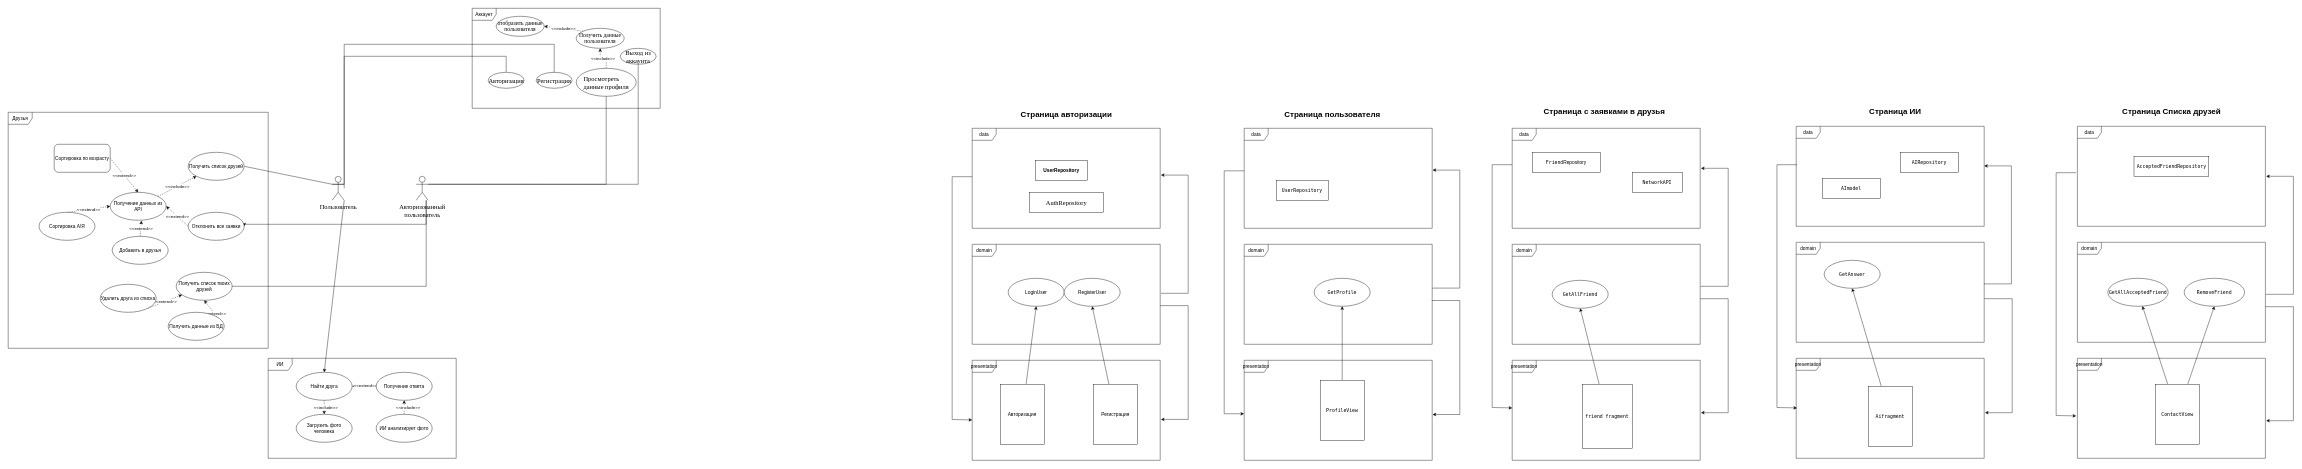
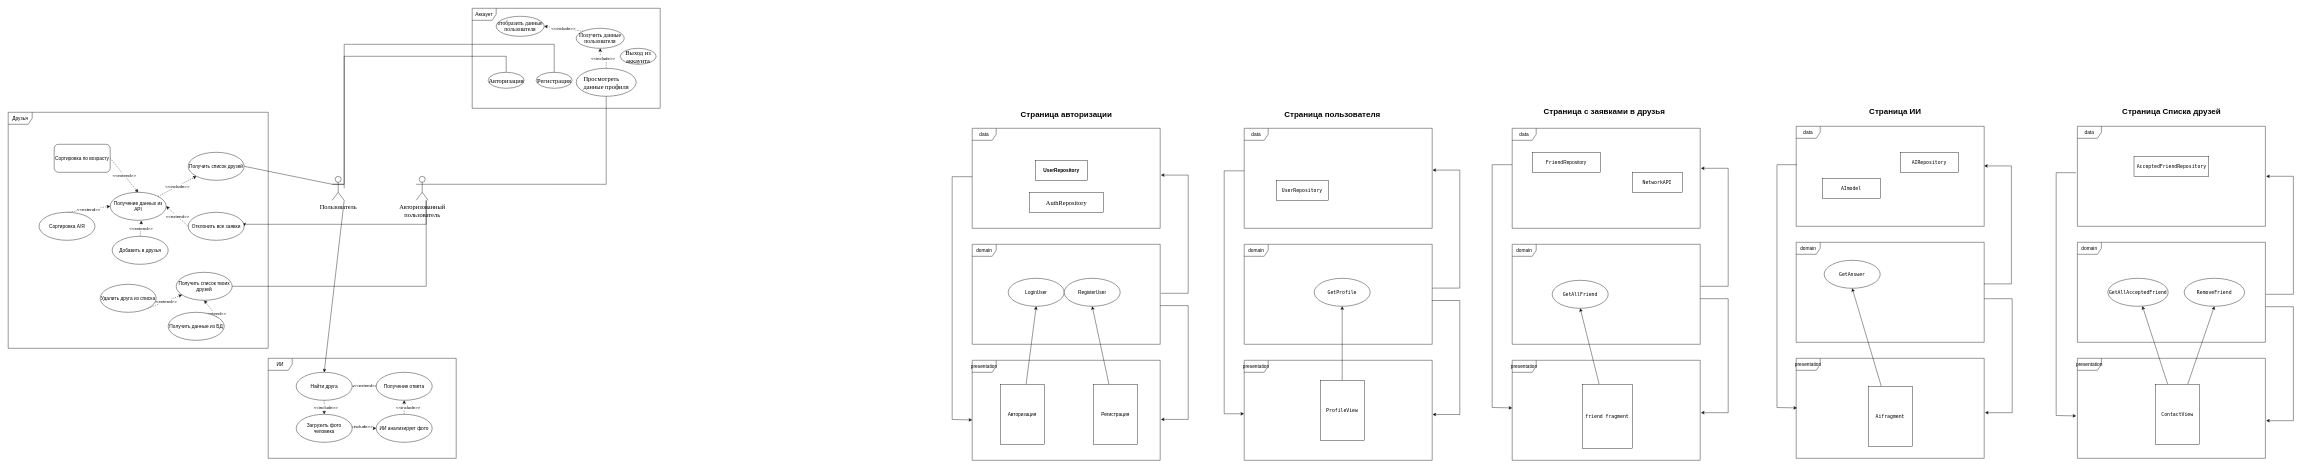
- <mxCell id="7" style="edgeStyle=orthogonalEdgeStyle;rounded=0;orthogonalLoop=1;jettySize=auto;html=1;exitX=1;exitY=0.333;exitDx=0;exitDy=0;exitPerimeter=0;entryX=0.5;entryY=1;entryDx=0;entryDy=0;endArrow=none;endFill=0;" parent="1" source="11" target="17" edge="1"><mxGeometry relative="1" as="geometry" /></mxCell>
+ <mxCell id="104" style="edgeStyle=orthogonalEdgeStyle;rounded=0;orthogonalLoop=1;jettySize=auto;html=1;exitX=1;exitY=0.5;exitDx=0;exitDy=0;entryX=0;entryY=0.5;entryDx=0;entryDy=0;dashed=1;" edge="1" parent="1" source="106" target="109"><mxGeometry relative="1" as="geometry" /></mxCell>
+ <mxCell id="105" value="&amp;lt;&amp;lt;include&amp;gt;&amp;gt;" style="edgeLabel;html=1;align=center;verticalAlign=middle;resizable=0;points=[];" vertex="1" connectable="0" parent="104"><mxGeometry x="-0.3" y="5" relative="1" as="geometry"><mxPoint x="-1" as="offset" /></mxGeometry></mxCell>
